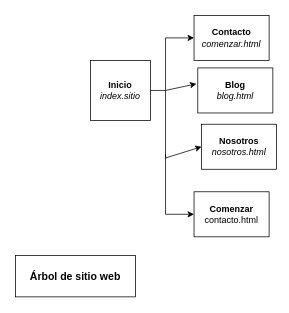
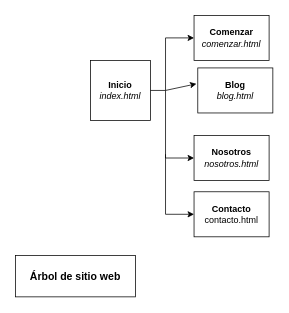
- <mxCell id="3" value="&lt;b&gt;Contacto&lt;/b&gt;&lt;br&gt;&lt;i&gt;comenzar.html&lt;/i&gt;" style="rounded=0;whiteSpace=wrap;html=1;" parent="1" vertex="1"><mxGeometry x="258" y="20" width="100" height="60" as="geometry" /></mxCell>
+ <mxCell id="3" value="&lt;b&gt;Comenzar&lt;/b&gt;&lt;br&gt;&lt;i&gt;comenzar.html&lt;/i&gt;" style="rounded=0;whiteSpace=wrap;html=1;" parent="1" vertex="1"><mxGeometry x="258" y="20" width="100" height="60" as="geometry" /></mxCell>
- <mxCell id="2" value="&lt;b&gt;Inicio&lt;/b&gt;&lt;br&gt;&lt;i&gt;index.sitio&lt;/i&gt;" style="whiteSpace=wrap;html=1;aspect=fixed;" parent="1" vertex="1"><mxGeometry x="120" y="80" width="80" height="80" as="geometry" /></mxCell>
+ <mxCell id="2" value="&lt;b&gt;Inicio&lt;/b&gt;&lt;br&gt;&lt;i&gt;index.html&lt;/i&gt;" style="whiteSpace=wrap;html=1;aspect=fixed;" parent="1" vertex="1"><mxGeometry x="120" y="80" width="80" height="80" as="geometry" /></mxCell>
- <mxCell id="6" value="&lt;b&gt;Nosotros&lt;/b&gt;&lt;br&gt;&lt;i&gt;nosotros.html&lt;/i&gt;" style="rounded=0;whiteSpace=wrap;html=1;" parent="1" vertex="1"><mxGeometry x="268" y="165" width="100" height="60" as="geometry" /></mxCell>
+ <mxCell id="6" value="&lt;b&gt;Nosotros&lt;/b&gt;&lt;br&gt;&lt;i&gt;nosotros.html&lt;/i&gt;" style="rounded=0;whiteSpace=wrap;html=1;" parent="1" vertex="1"><mxGeometry x="258" y="180" width="100" height="60" as="geometry" /></mxCell>
- <mxCell id="5" value="&lt;b&gt;Comenzar&lt;/b&gt;&lt;br&gt;contacto.html" style="rounded=0;whiteSpace=wrap;html=1;" parent="1" vertex="1"><mxGeometry x="258" y="255" width="100" height="60" as="geometry" /></mxCell>
+ <mxCell id="5" value="&lt;b&gt;Contacto&lt;/b&gt;&lt;br&gt;contacto.html" style="rounded=0;whiteSpace=wrap;html=1;" parent="1" vertex="1"><mxGeometry x="258" y="255" width="100" height="60" as="geometry" /></mxCell>
